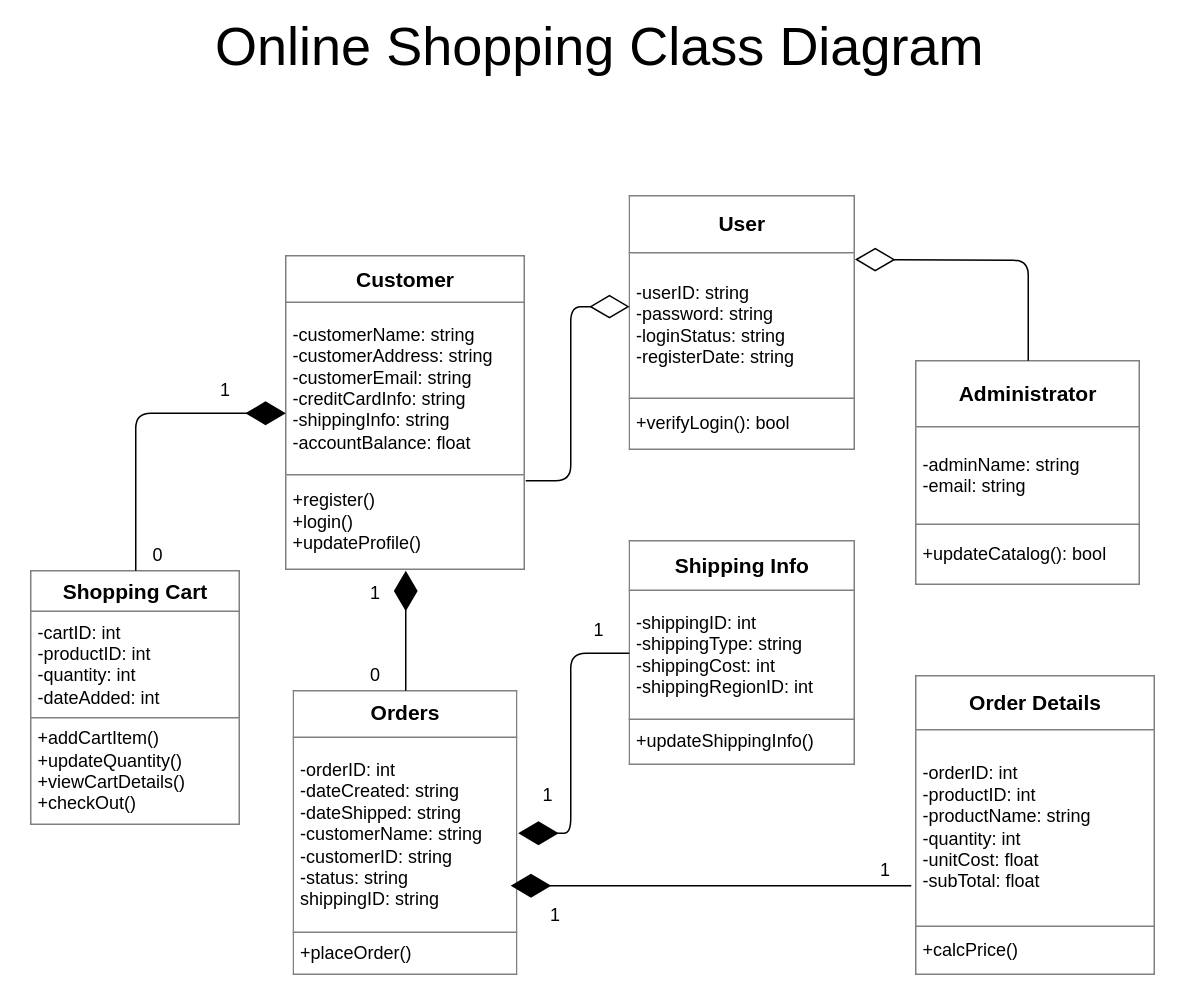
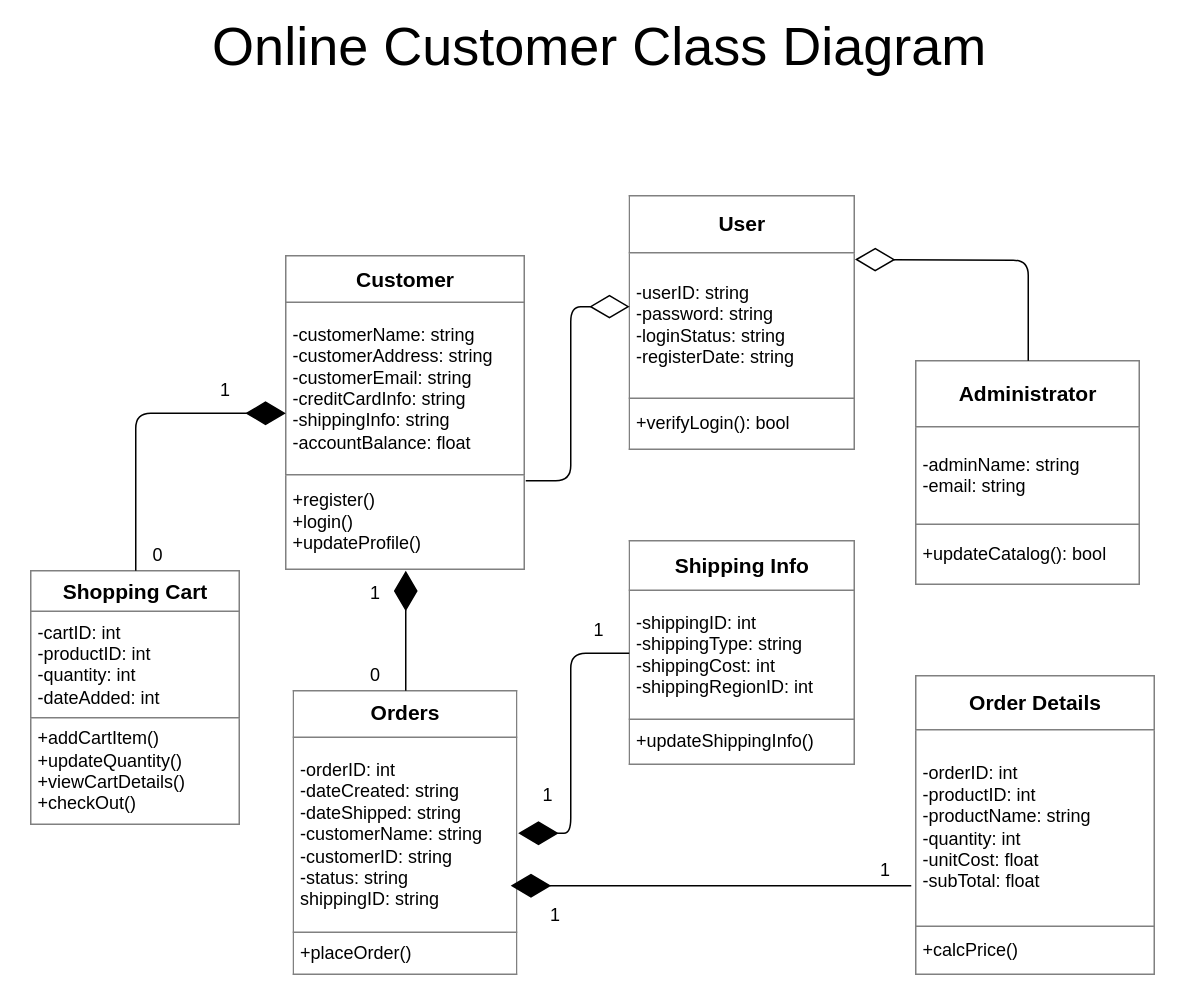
- <mxCell id="23" value="&lt;font style=&quot;font-size: 36px&quot;&gt;Online Shopping Class Diagram&lt;/font&gt;" style="text;html=1;strokeColor=none;fillColor=none;align=center;verticalAlign=middle;whiteSpace=wrap;rounded=0;" vertex="1" parent="1"><mxGeometry x="43.5" y="20" width="711" height="20" as="geometry" /></mxCell>
+ <mxCell id="23" value="&lt;font style=&quot;font-size: 36px&quot;&gt;Online Customer Class Diagram&lt;/font&gt;" style="text;html=1;strokeColor=none;fillColor=none;align=center;verticalAlign=middle;whiteSpace=wrap;rounded=0;" vertex="1" parent="1"><mxGeometry x="43.5" y="20" width="711" height="20" as="geometry" /></mxCell>
